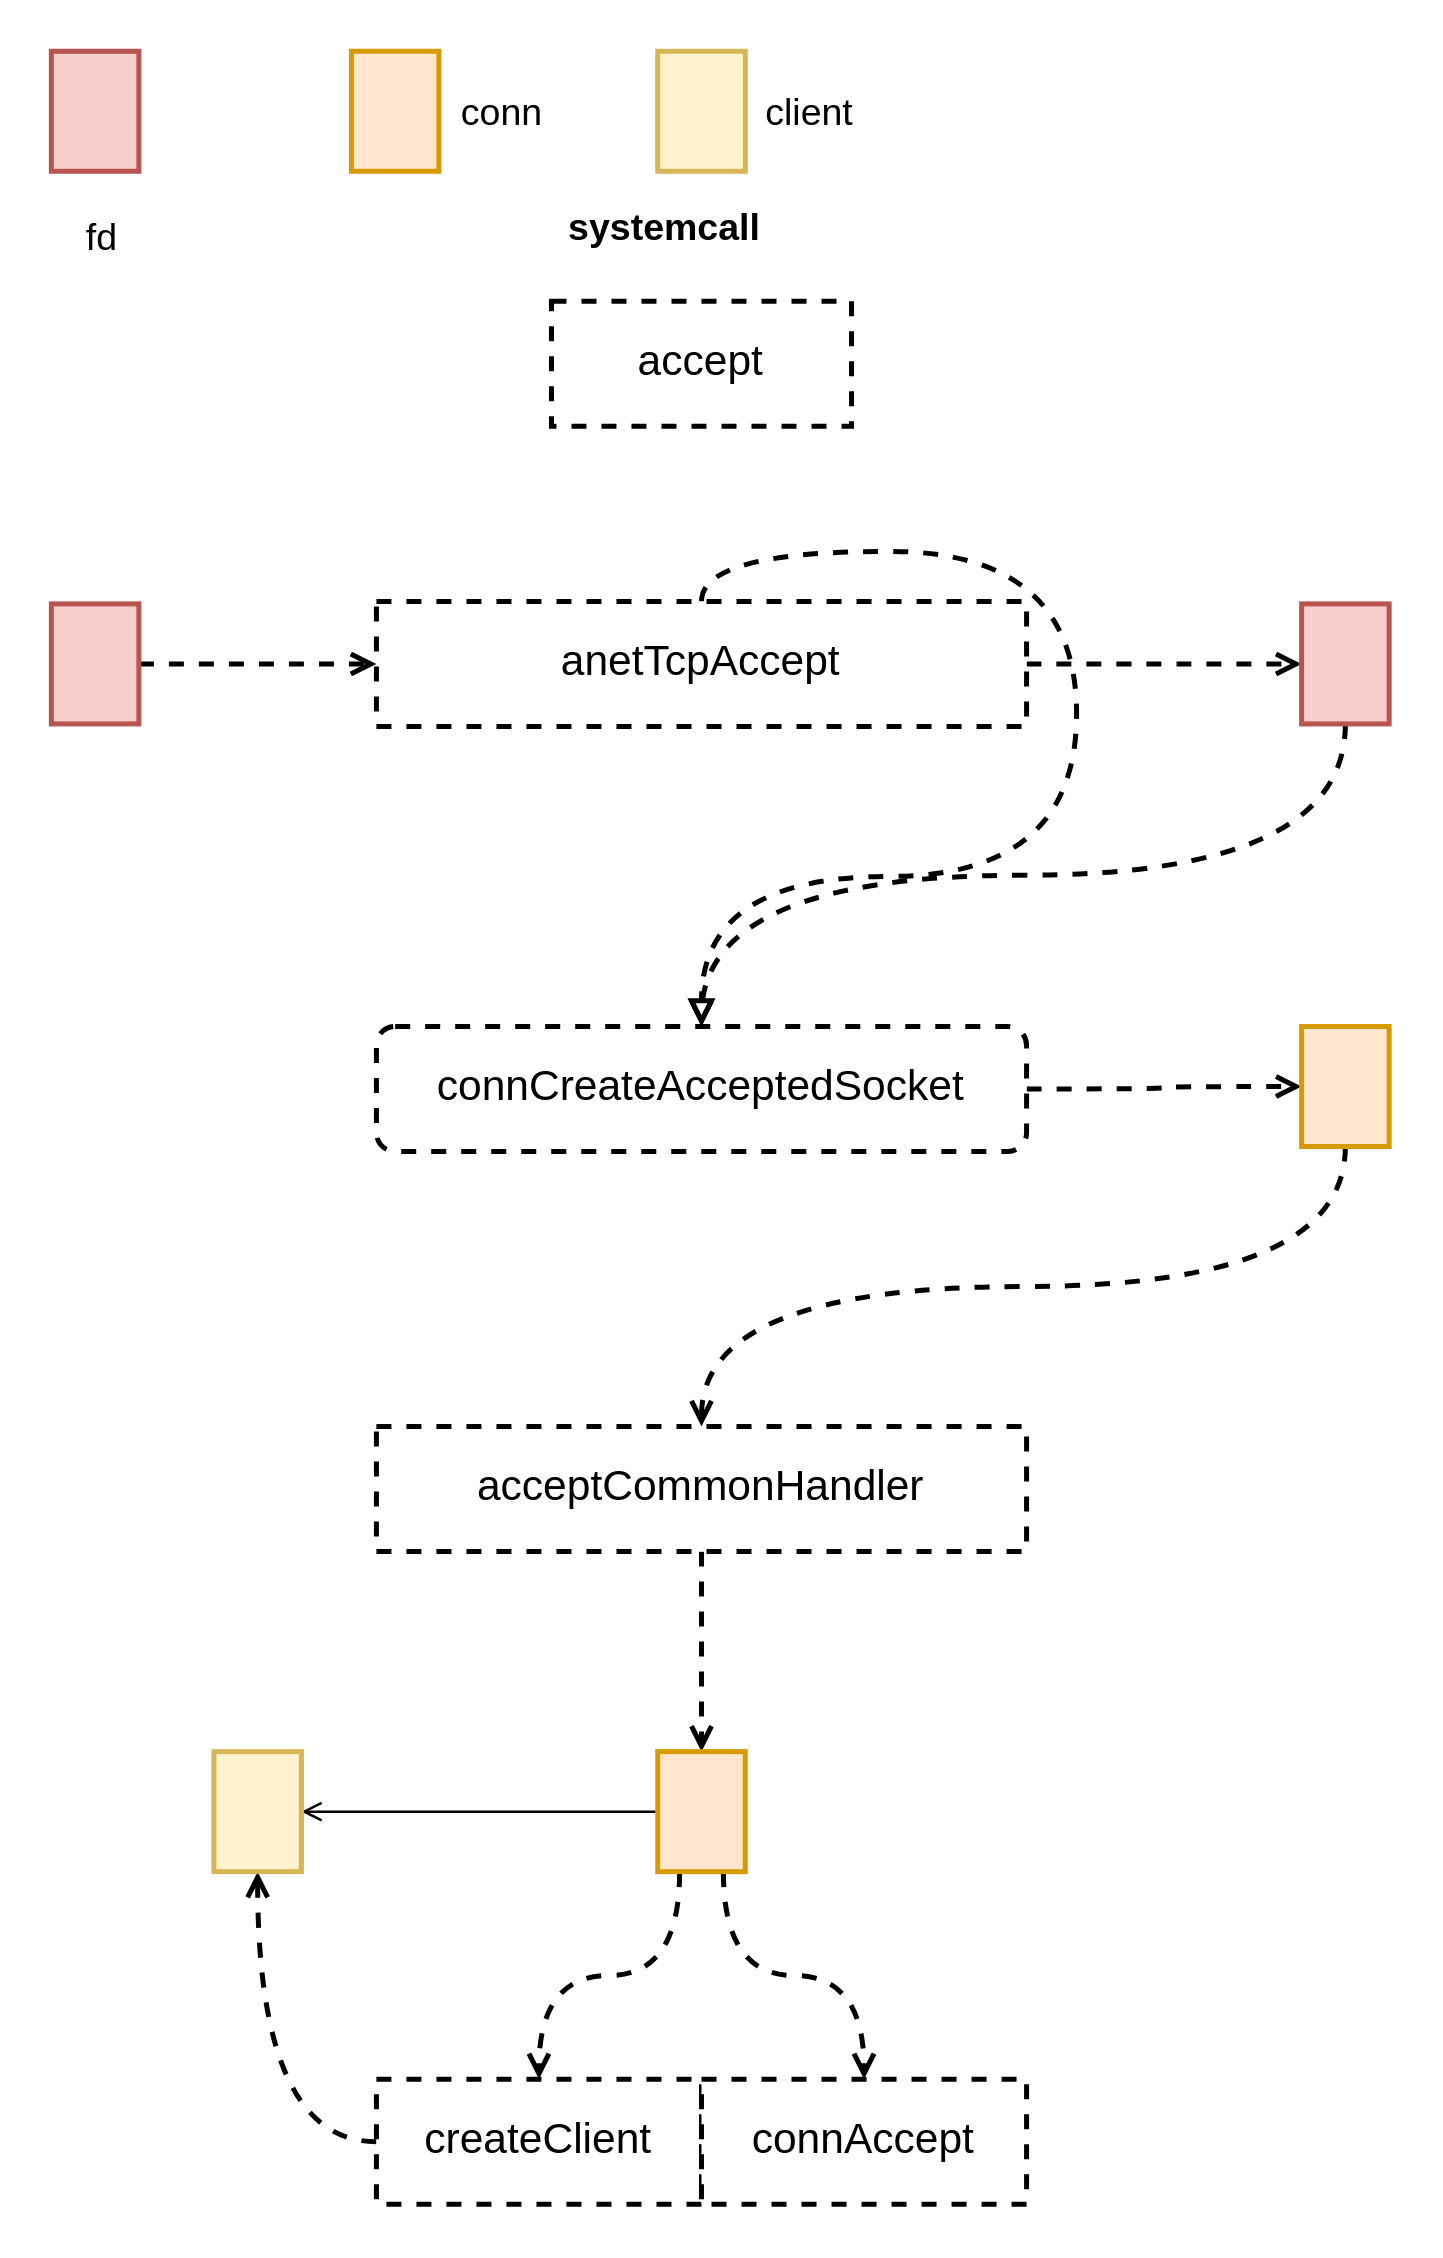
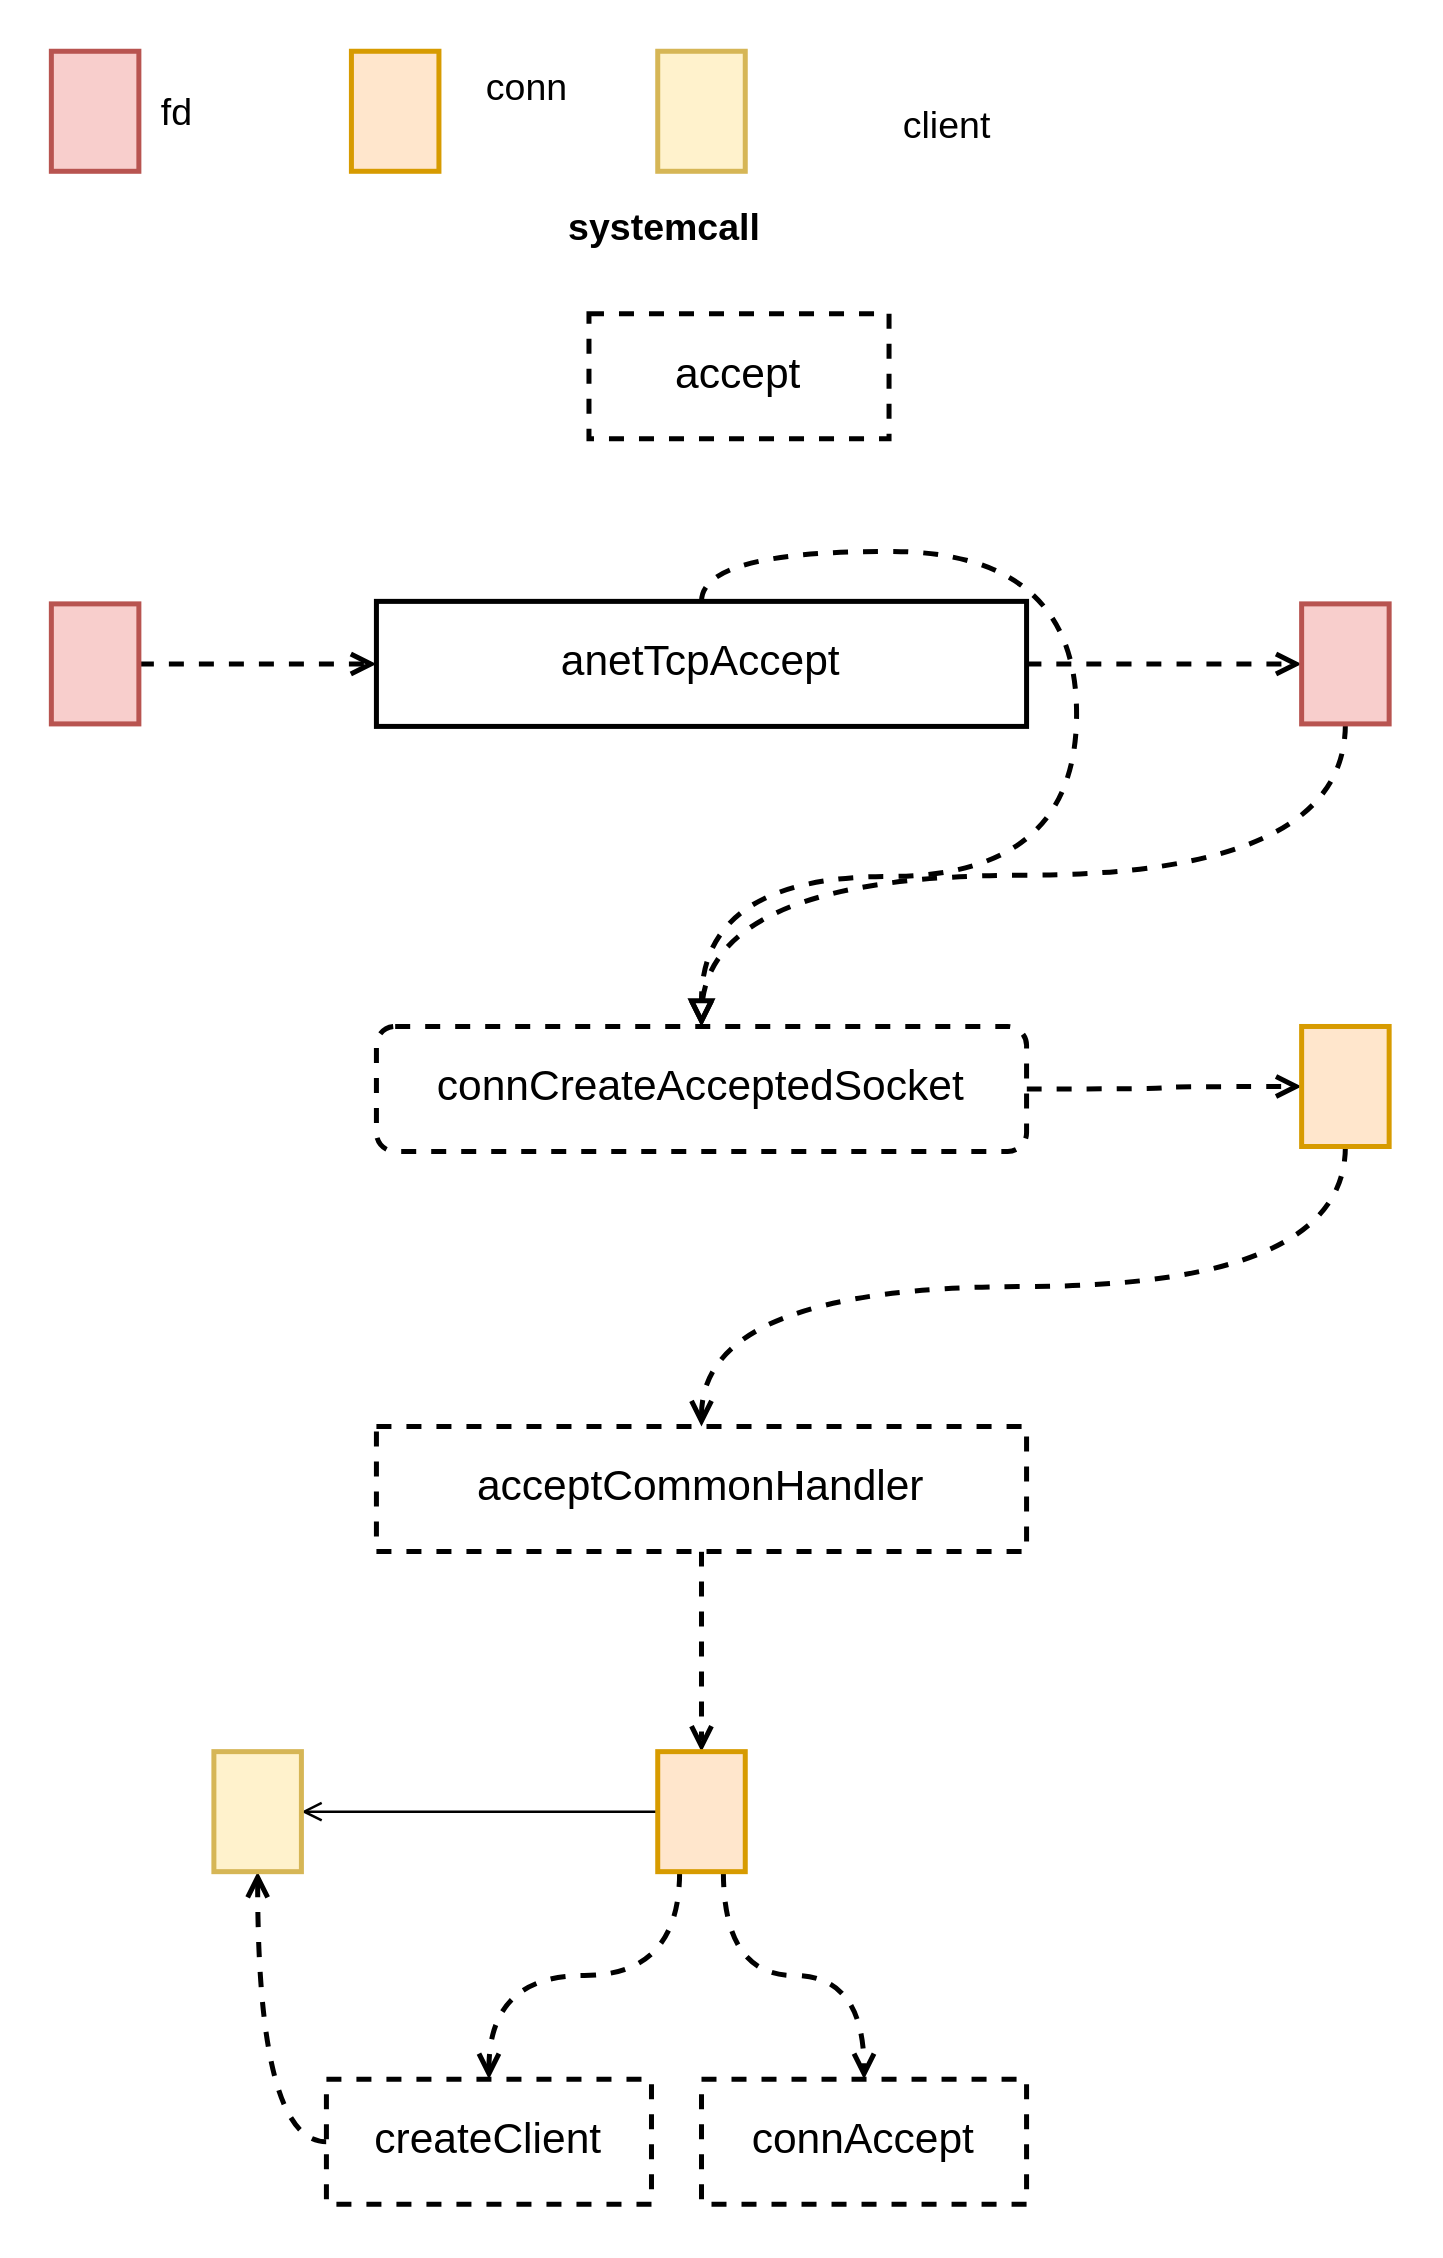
- <mxCell id="18" value="conn" style="text;html=1;align=center;verticalAlign=middle;resizable=0;points=[];autosize=1;strokeColor=none;fillColor=none;fontSize=15;" vertex="1" parent="1"><mxGeometry x="175" y="34" width="50" height="20" as="geometry" /></mxCell>
+ <mxCell id="18" value="conn" style="text;html=1;align=center;verticalAlign=middle;resizable=0;points=[];autosize=1;strokeColor=none;fillColor=none;fontSize=15;" vertex="1" parent="1"><mxGeometry x="185" y="24" width="50" height="20" as="geometry" /></mxCell>
- <mxCell id="20" value="client" style="text;html=1;align=center;verticalAlign=middle;resizable=0;points=[];autosize=1;strokeColor=none;fillColor=none;fontSize=15;" vertex="1" parent="1"><mxGeometry x="297.5" y="34" width="50" height="20" as="geometry" /></mxCell>
+ <mxCell id="20" value="client" style="text;html=1;align=center;verticalAlign=middle;resizable=0;points=[];autosize=1;strokeColor=none;fillColor=none;fontSize=15;" vertex="1" parent="1"><mxGeometry x="352.5" y="39" width="50" height="20" as="geometry" /></mxCell>
- <mxCell id="16" value="fd" style="text;html=1;align=center;verticalAlign=middle;resizable=0;points=[];autosize=1;strokeColor=none;fillColor=none;fontSize=15;" vertex="1" parent="1"><mxGeometry x="25" y="84" width="30" height="20" as="geometry" /></mxCell>
+ <mxCell id="16" value="fd" style="text;html=1;align=center;verticalAlign=middle;resizable=0;points=[];autosize=1;strokeColor=none;fillColor=none;fontSize=15;" vertex="1" parent="1"><mxGeometry x="55" y="34" width="30" height="20" as="geometry" /></mxCell>
- <mxCell id="21" value="accept" style="rounded=0;whiteSpace=wrap;html=1;fontSize=17;strokeColor=default;strokeWidth=2;fillColor=default;dashed=1;" vertex="1" parent="1"><mxGeometry x="220" y="120" width="120" height="50" as="geometry" /></mxCell>
+ <mxCell id="21" value="accept" style="rounded=0;whiteSpace=wrap;html=1;fontSize=17;strokeColor=default;strokeWidth=2;fillColor=default;dashed=1;" vertex="1" parent="1"><mxGeometry x="235" y="125" width="120" height="50" as="geometry" /></mxCell>
- <mxCell id="4" value="anetTcpAccept" style="rounded=0;whiteSpace=wrap;html=1;fontSize=17;strokeColor=default;strokeWidth=2;fillColor=default;dashed=1;" vertex="1" parent="1"><mxGeometry x="150" y="240" width="260" height="50" as="geometry" /></mxCell>
+ <mxCell id="4" value="anetTcpAccept" style="rounded=0;whiteSpace=wrap;html=1;fontSize=17;strokeColor=default;strokeWidth=2;fillColor=default;dashed=0;" vertex="1" parent="1"><mxGeometry x="150" y="240" width="260" height="50" as="geometry" /></mxCell>
- <mxCell id="28" value="createClient" style="rounded=0;whiteSpace=wrap;html=1;fontSize=17;strokeColor=default;strokeWidth=2;fillColor=default;dashed=1;" vertex="1" parent="1"><mxGeometry x="150" y="831" width="130" height="50" as="geometry" /></mxCell>
+ <mxCell id="28" value="createClient" style="rounded=0;whiteSpace=wrap;html=1;fontSize=17;strokeColor=default;strokeWidth=2;fillColor=default;dashed=1;" vertex="1" parent="1"><mxGeometry x="130" y="831" width="130" height="50" as="geometry" /></mxCell>
